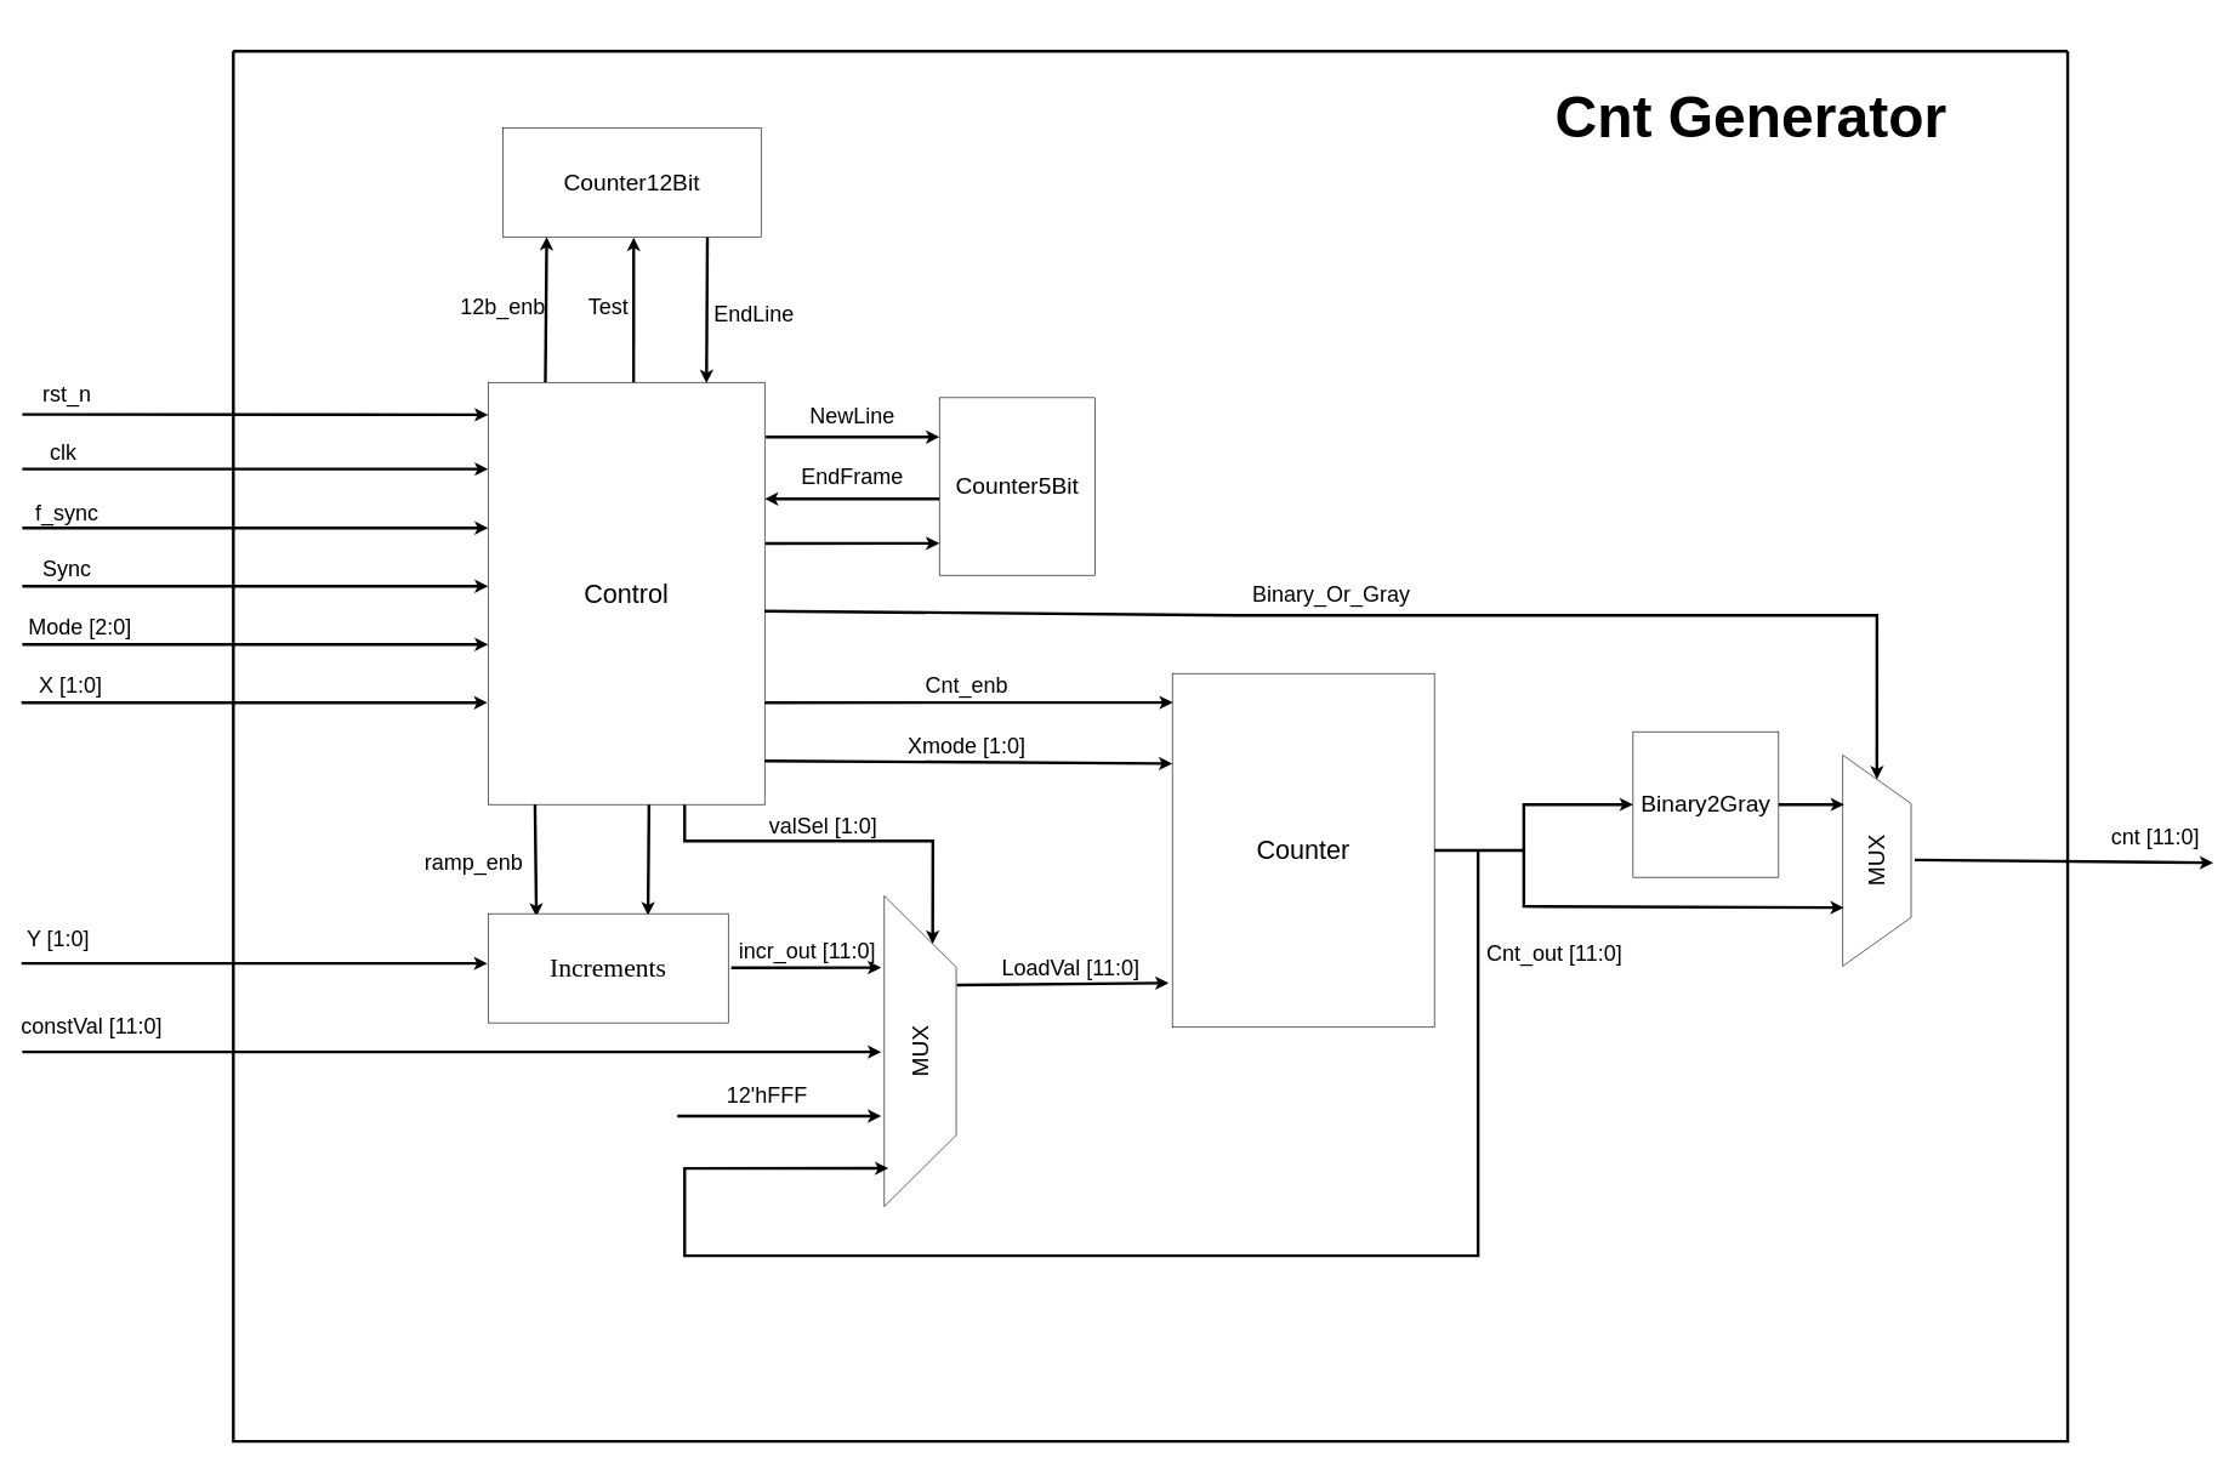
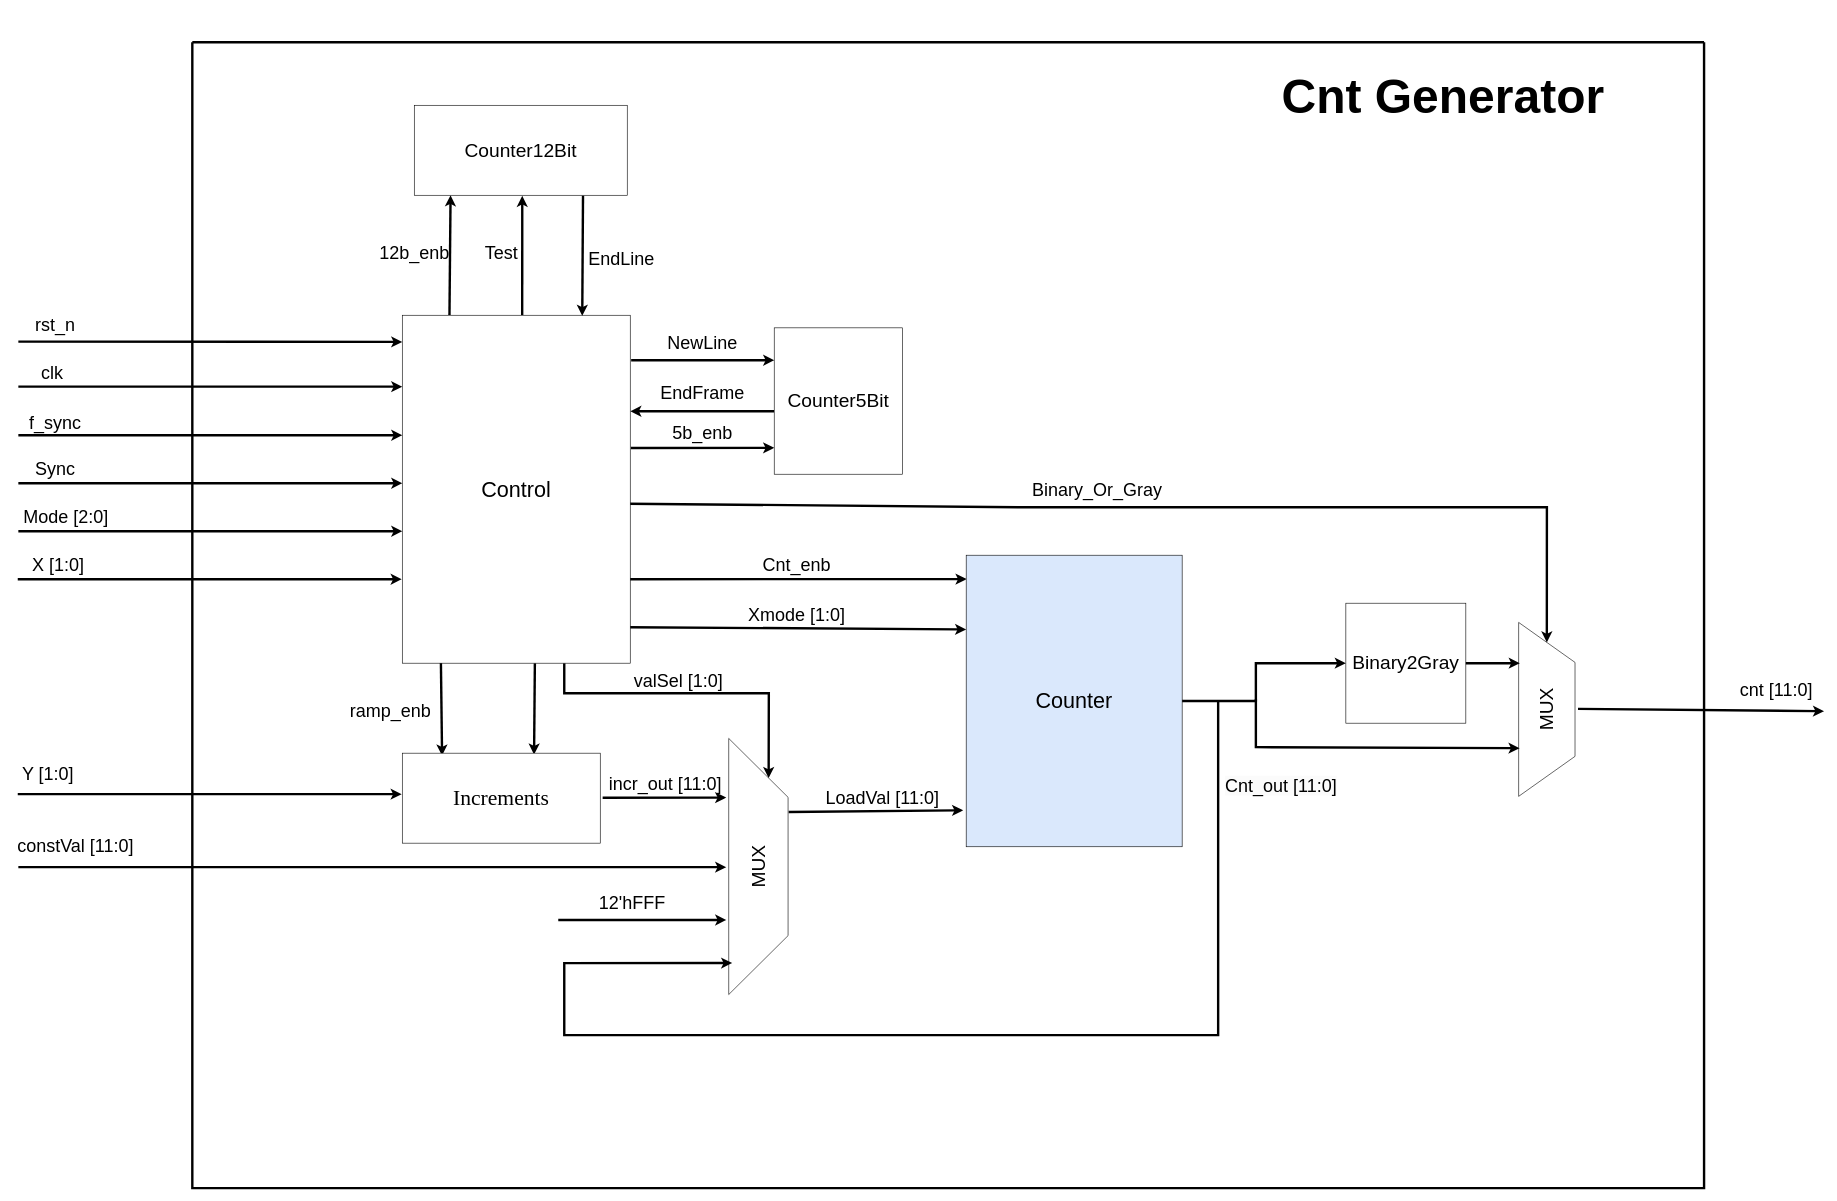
+ <mxCell id="30" value="&lt;font style=&quot;font-size: 30px;&quot;&gt;5b_enb&lt;/font&gt;" style="text;html=1;align=center;verticalAlign=middle;resizable=0;points=[];autosize=1;strokeColor=none;fillColor=none;" parent="1" vertex="1"><mxGeometry x="1110" y="695" width="120" height="50" as="geometry" /></mxCell>
- <mxCell id="39" value="&lt;font style=&quot;font-size: 36px;&quot;&gt;Counter&lt;/font&gt;" style="rounded=0;whiteSpace=wrap;html=1;" parent="1" vertex="1"><mxGeometry x="1610" y="925" width="360" height="486" as="geometry" /></mxCell>
+ <mxCell id="39" value="&lt;font style=&quot;font-size: 36px;&quot;&gt;Counter&lt;/font&gt;" style="rounded=0;whiteSpace=wrap;html=1;fillColor=#dae8fc;" parent="1" vertex="1"><mxGeometry x="1610" y="925" width="360" height="486" as="geometry" /></mxCell>
